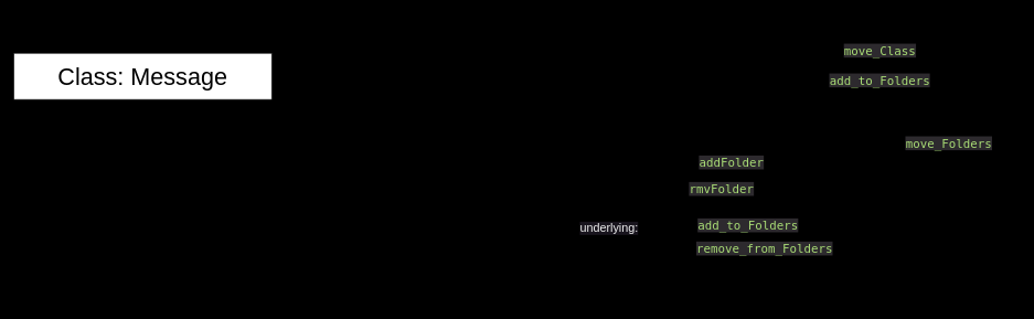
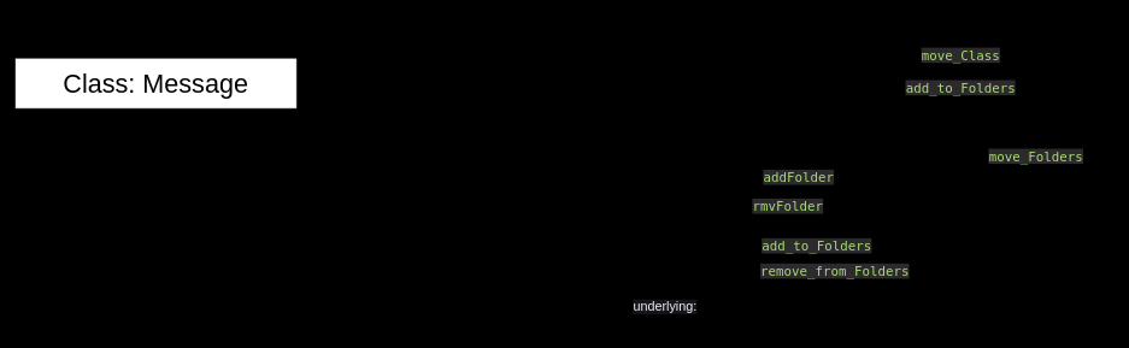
- <mxCell id="39" value="&lt;span style=&quot;color: rgb(240, 240, 240); font-family: Helvetica; font-size: 18px; font-style: normal; font-variant-ligatures: normal; font-variant-caps: normal; font-weight: 400; letter-spacing: normal; orphans: 2; text-align: center; text-indent: 0px; text-transform: none; widows: 2; word-spacing: 0px; -webkit-text-stroke-width: 0px; background-color: rgb(24, 20, 29); text-decoration-thickness: initial; text-decoration-style: initial; text-decoration-color: initial; float: none; display: inline !important;&quot;&gt;underlying:&lt;/span&gt;" style="text;html=1;strokeColor=default;fillColor=none;align=center;verticalAlign=middle;whiteSpace=wrap;rounded=0;fontSize=18;" vertex="1" parent="1"><mxGeometry x="850" y="320" width="140" height="50" as="geometry" /></mxCell>
+ <mxCell id="39" value="&lt;span style=&quot;color: rgb(240, 240, 240); font-family: Helvetica; font-size: 18px; font-style: normal; font-variant-ligatures: normal; font-variant-caps: normal; font-weight: 400; letter-spacing: normal; orphans: 2; text-align: center; text-indent: 0px; text-transform: none; widows: 2; word-spacing: 0px; -webkit-text-stroke-width: 0px; background-color: rgb(24, 20, 29); text-decoration-thickness: initial; text-decoration-style: initial; text-decoration-color: initial; float: none; display: inline !important;&quot;&gt;underlying:&lt;/span&gt;" style="text;html=1;strokeColor=default;fillColor=none;align=center;verticalAlign=middle;whiteSpace=wrap;rounded=0;fontSize=18;" vertex="1" parent="1"><mxGeometry x="850" y="400" width="140" height="50" as="geometry" /></mxCell>
